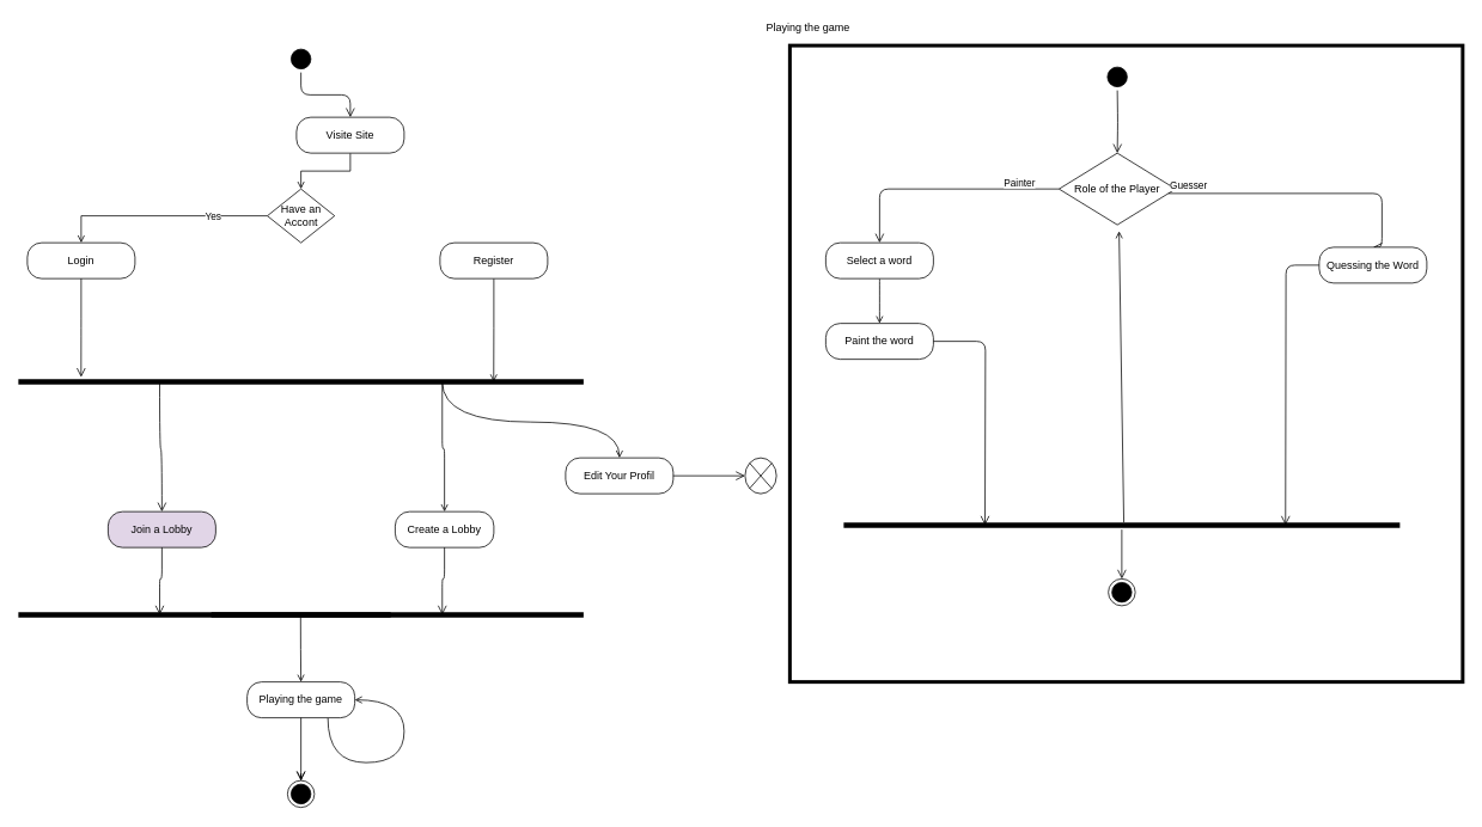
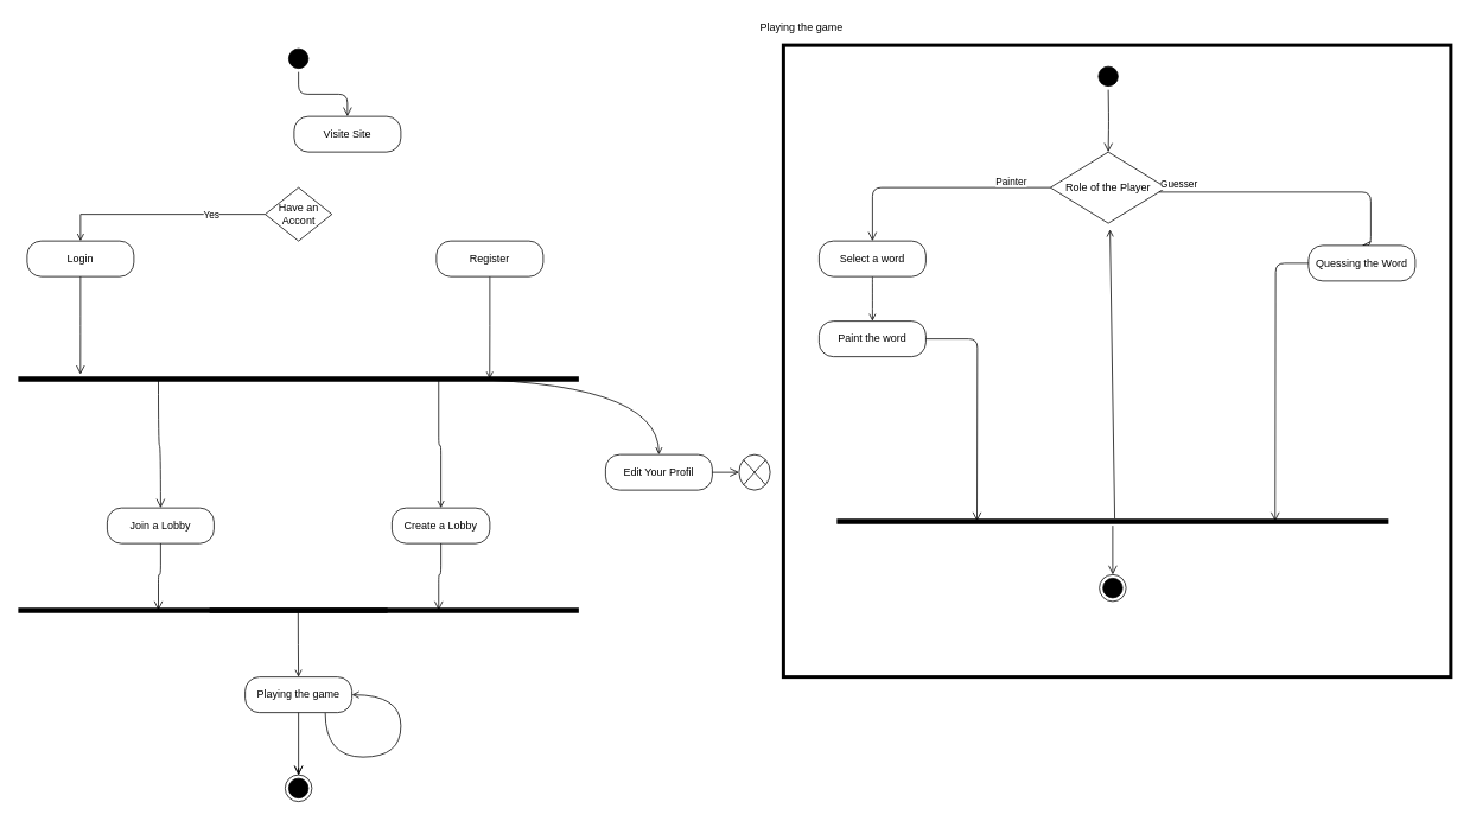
- <mxCell id="4" style="edgeStyle=orthogonalEdgeStyle;rounded=0;orthogonalLoop=1;jettySize=auto;html=1;exitX=0.5;exitY=1;exitDx=0;exitDy=0;strokeColor=#000000;endArrow=open;endFill=0;" edge="1" parent="1" source="5" target="8"><mxGeometry relative="1" as="geometry"><mxPoint x="335" y="230" as="targetPoint" /></mxGeometry></mxCell>
- <mxCell id="35" value="Edit Your Profil" style="rounded=1;whiteSpace=wrap;html=1;arcSize=40;" vertex="1" parent="1"><mxGeometry x="630" y="510" width="120" height="40" as="geometry" /></mxCell>
+ <mxCell id="35" value="Edit Your Profil" style="rounded=1;whiteSpace=wrap;html=1;arcSize=40;" vertex="1" parent="1"><mxGeometry x="680" y="510" width="120" height="40" as="geometry" /></mxCell>
- <mxCell id="17" value="Join a Lobby" style="rounded=1;whiteSpace=wrap;html=1;arcSize=40;fillColor=#e1d5e7;" vertex="1" parent="1"><mxGeometry x="120" y="570" width="120" height="40" as="geometry" /></mxCell>
+ <mxCell id="17" value="Join a Lobby" style="rounded=1;whiteSpace=wrap;html=1;arcSize=40;" vertex="1" parent="1"><mxGeometry x="120" y="570" width="120" height="40" as="geometry" /></mxCell>
